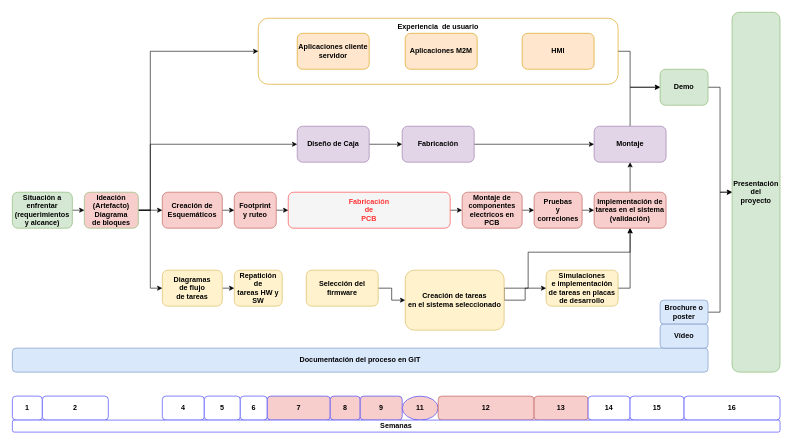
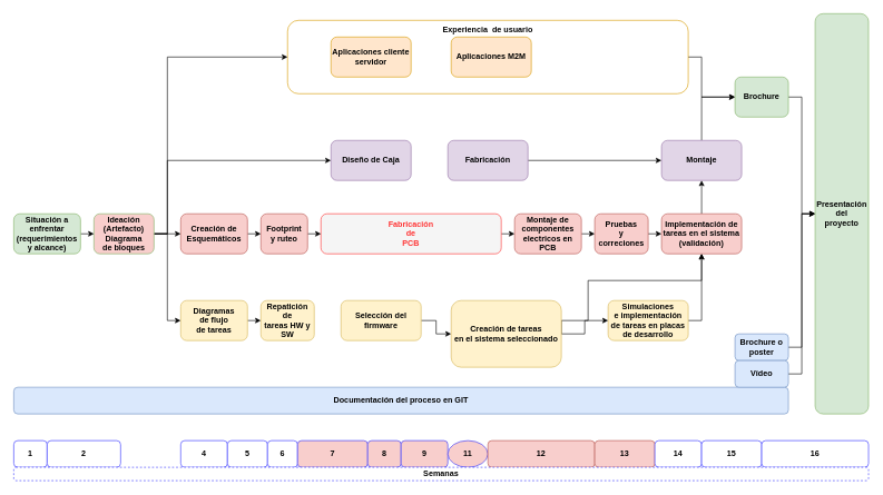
- <mxCell id="46" value="HMI" style="rounded=1;whiteSpace=wrap;html=1;fillColor=#ffe6cc;strokeColor=#d79b00;fontSize=12;fontStyle=1" parent="1" vertex="1"><mxGeometry x="870" y="55" width="120" height="60" as="geometry" /></mxCell>
- <mxCell id="27" value="Demo" style="rounded=1;whiteSpace=wrap;html=1;fillColor=#d5e8d4;strokeColor=#82b366;fontSize=12;fontStyle=1" parent="1" vertex="1"><mxGeometry x="1100" y="115" width="80" height="60" as="geometry" /></mxCell>
+ <mxCell id="27" value="Brochure" style="rounded=1;whiteSpace=wrap;html=1;fillColor=#d5e8d4;strokeColor=#82b366;fontSize=12;fontStyle=1" parent="1" vertex="1"><mxGeometry x="1100" y="115" width="80" height="60" as="geometry" /></mxCell>
- <mxCell id="17" style="edgeStyle=orthogonalEdgeStyle;rounded=0;orthogonalLoop=1;jettySize=auto;html=1;exitX=1;exitY=0.5;exitDx=0;exitDy=0;entryX=0;entryY=0.5;entryDx=0;entryDy=0;fontSize=12;fontStyle=1" parent="1" source="18" target="20" edge="1"><mxGeometry relative="1" as="geometry" /></mxCell>
+ <mxCell id="35" style="edgeStyle=orthogonalEdgeStyle;rounded=0;orthogonalLoop=1;jettySize=auto;html=1;exitX=1;exitY=0.5;exitDx=0;exitDy=0;entryX=0;entryY=0.5;entryDx=0;entryDy=0;fontSize=12;fontStyle=1" parent="1" source="36" target="61" edge="1"><mxGeometry relative="1" as="geometry" /></mxCell>
- <mxCell id="62" value="Semanas" style="rounded=1;whiteSpace=wrap;html=1;fillColor=default;strokeColor=#3333FF;fontSize=12;fontStyle=1" parent="1" vertex="1"><mxGeometry x="20" y="700" width="1280" height="20" as="geometry" /></mxCell>
+ <mxCell id="62" value="Semanas" style="rounded=1;whiteSpace=wrap;html=1;fillColor=default;strokeColor=#3333FF;fontSize=12;fontStyle=1;dashed=1;" parent="1" vertex="1"><mxGeometry x="20" y="700" width="1280" height="20" as="geometry" /></mxCell>
